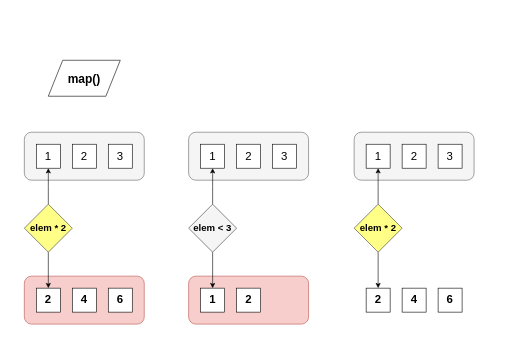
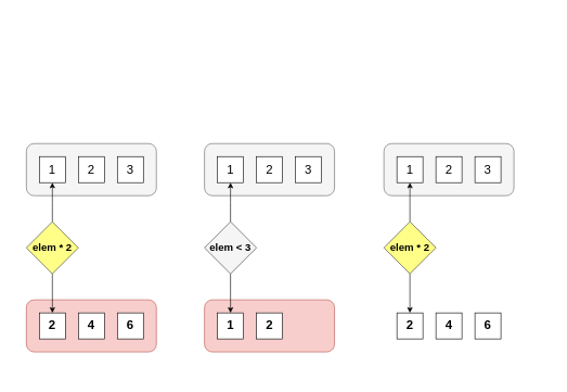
- <mxCell id="13" value="map()" style="shape=parallelogram;perimeter=parallelogramPerimeter;whiteSpace=wrap;html=1;fontSize=20;fontStyle=1;" vertex="1" parent="1"><mxGeometry x="80" y="100" width="120" height="60" as="geometry" /></mxCell>
